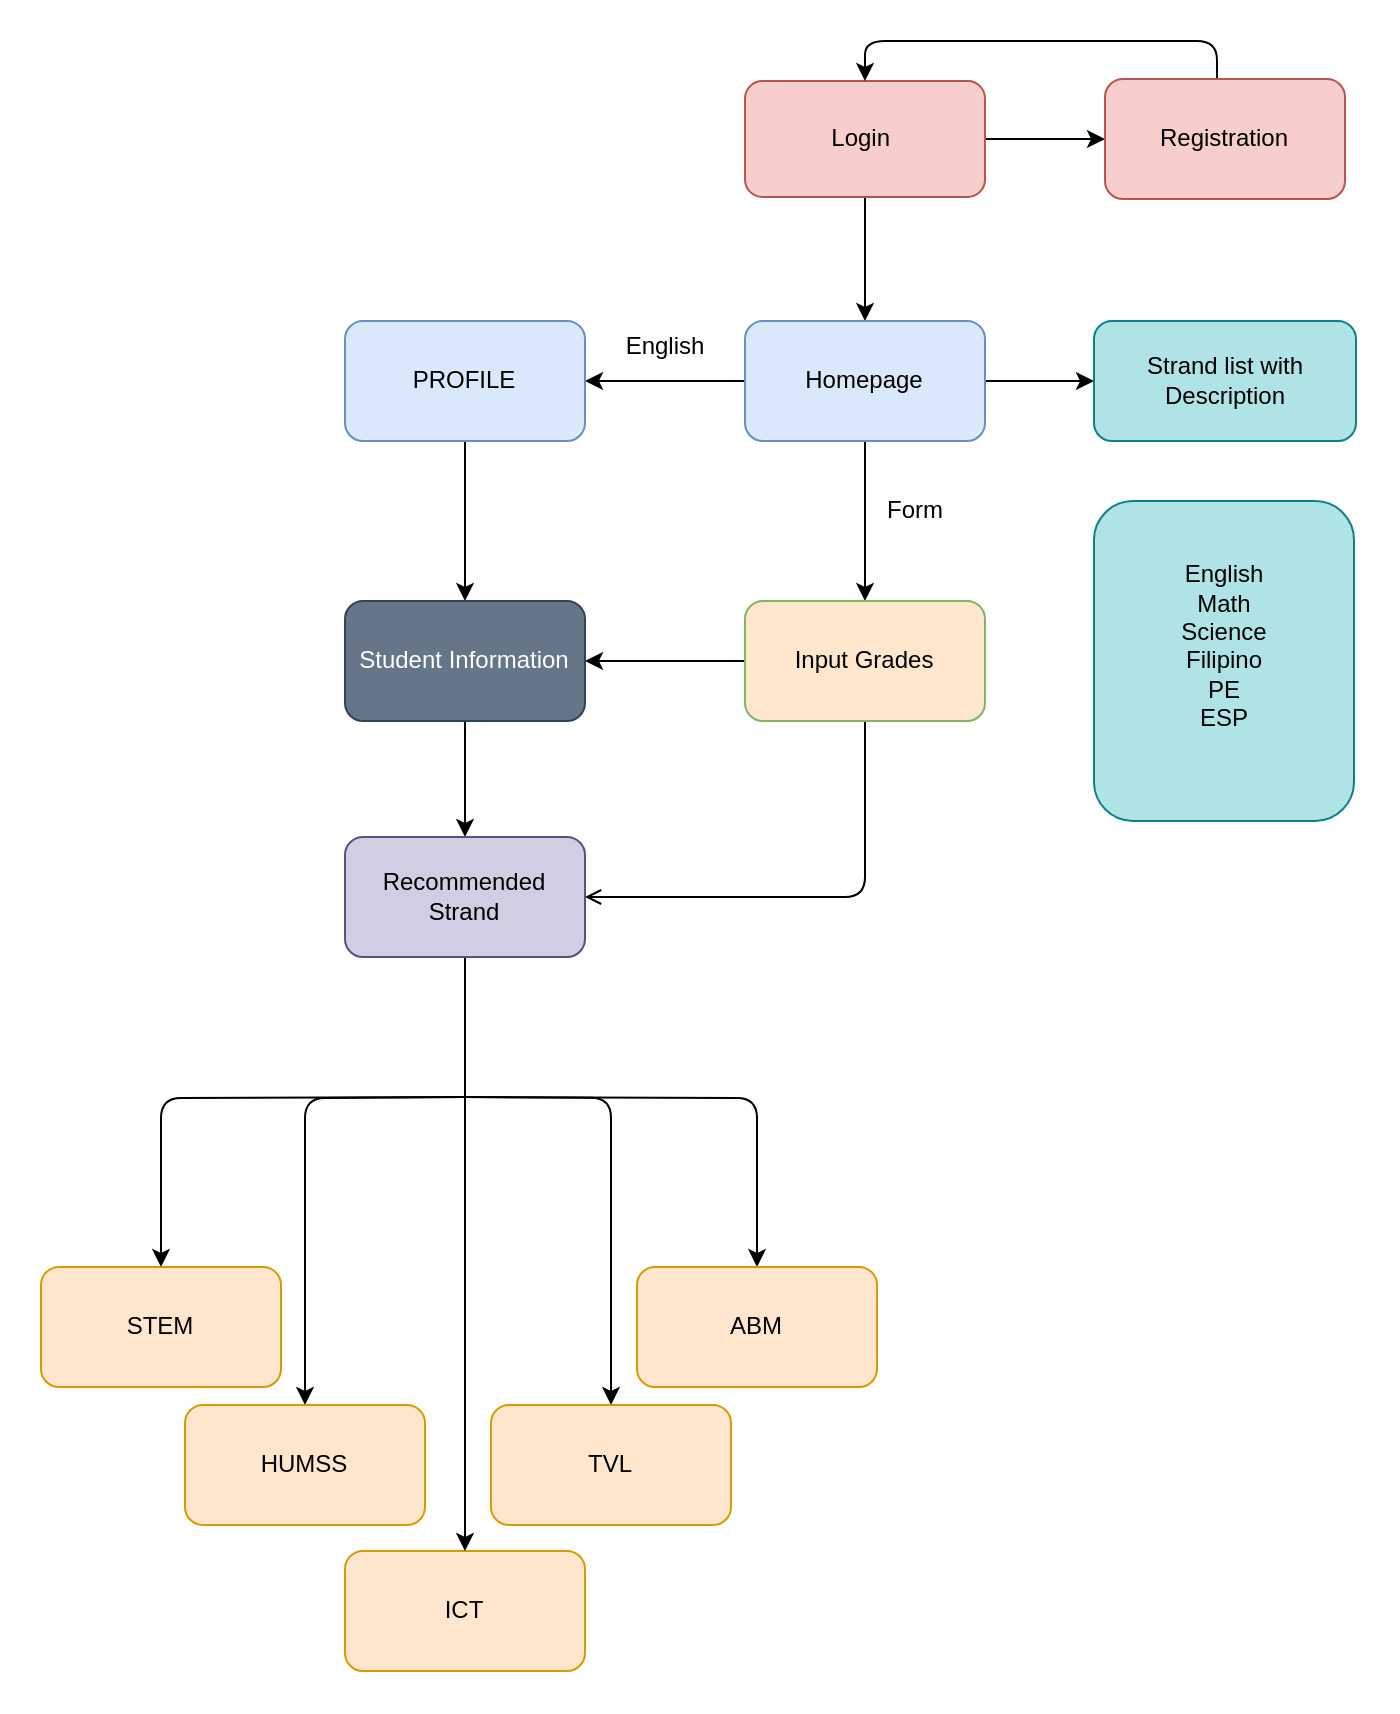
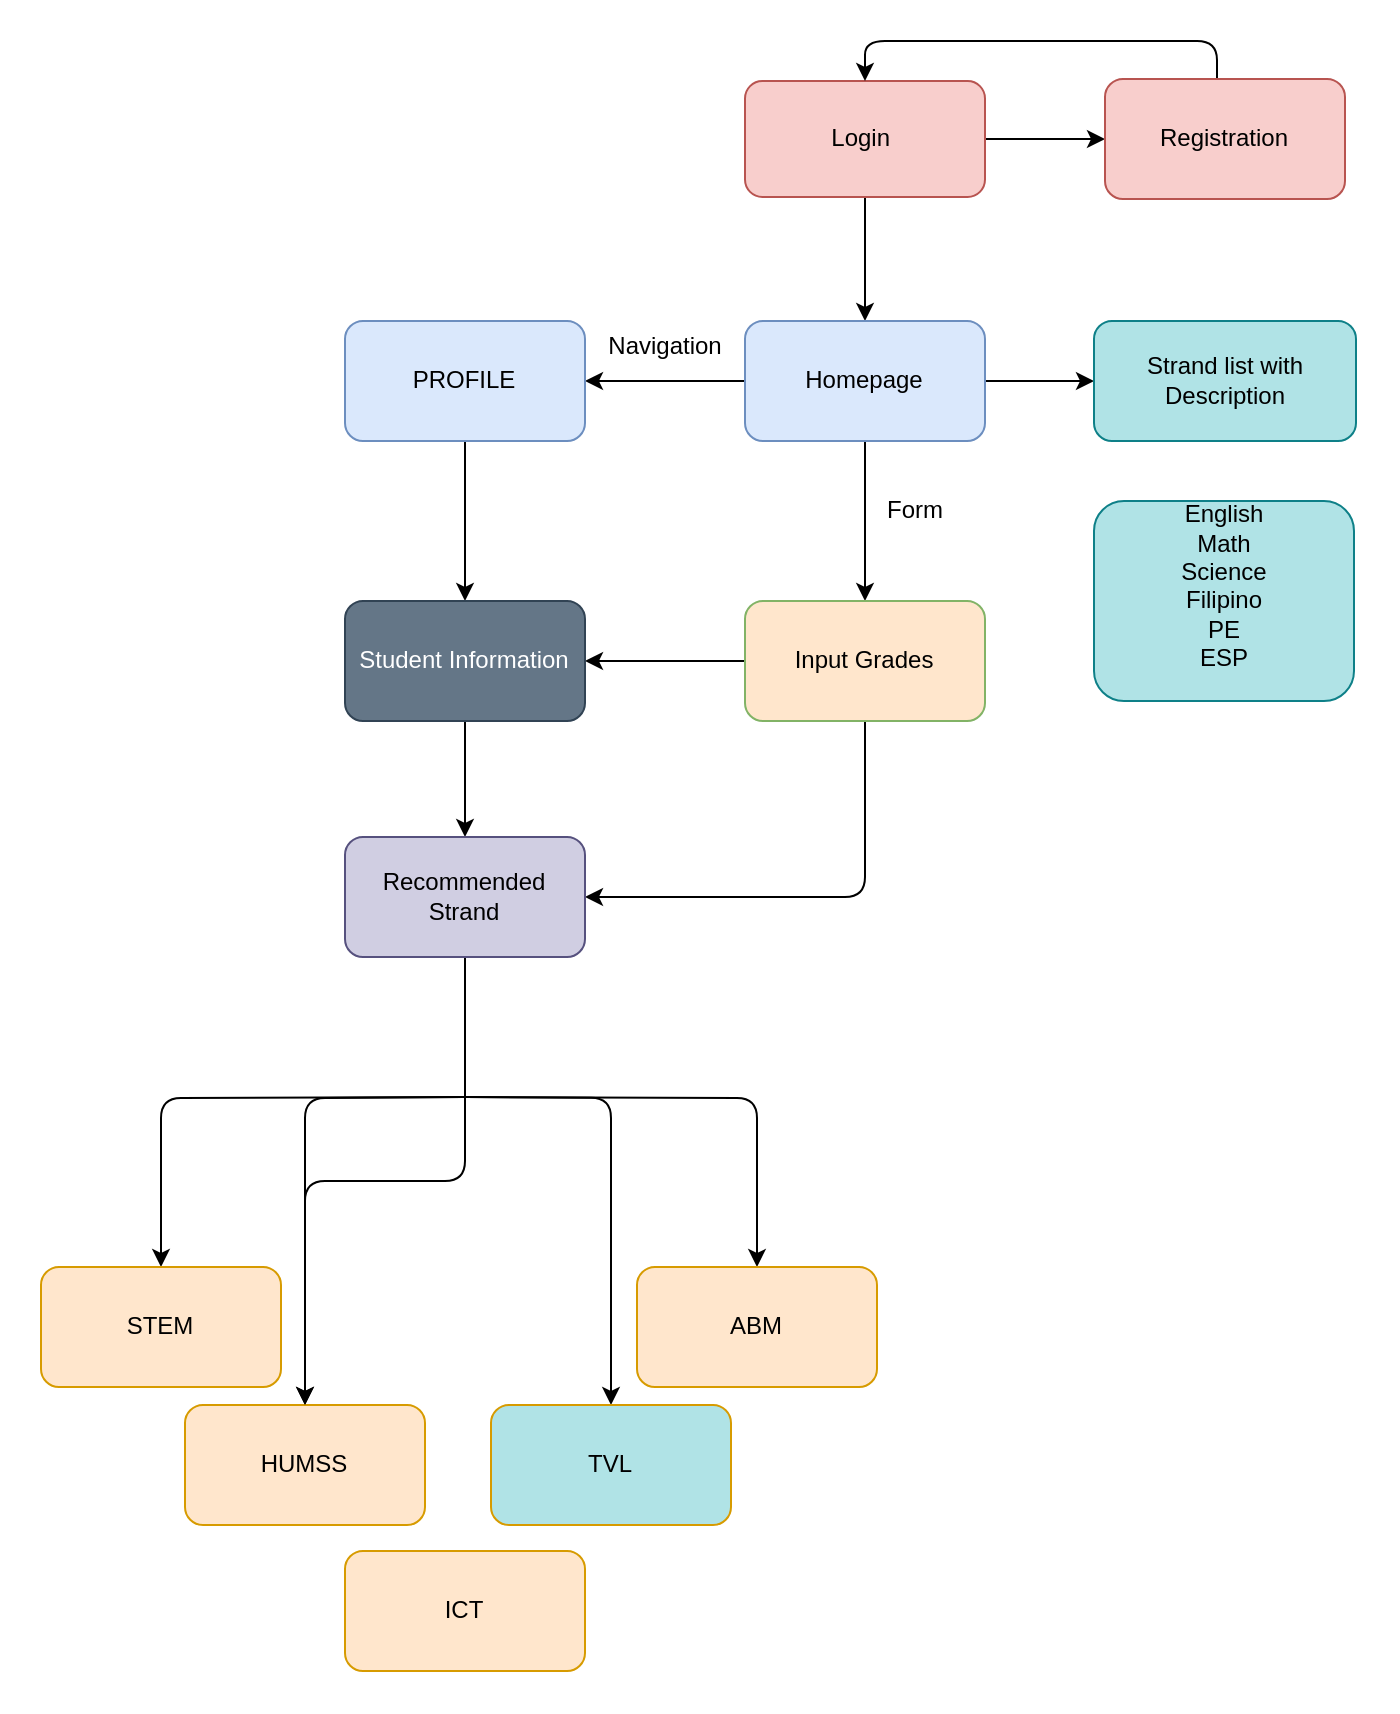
- <mxCell id="31" value="English" style="text;html=1;align=center;verticalAlign=middle;resizable=0;points=[];autosize=1;strokeColor=none;fillColor=none;rounded=1;" parent="1" vertex="1"><mxGeometry x="292" y="158" width="80" height="30" as="geometry" /></mxCell>
+ <mxCell id="31" value="Navigation" style="text;html=1;align=center;verticalAlign=middle;resizable=0;points=[];autosize=1;strokeColor=none;fillColor=none;rounded=1;" parent="1" vertex="1"><mxGeometry x="292" y="158" width="80" height="30" as="geometry" /></mxCell>
- <mxCell id="14" value="&lt;div&gt;&lt;span style=&quot;background-color: initial;&quot;&gt;English&lt;/span&gt;&lt;br&gt;&lt;/div&gt;&lt;div&gt;Math&lt;/div&gt;&lt;div&gt;Science&lt;/div&gt;&lt;div&gt;Filipino&lt;/div&gt;&lt;div&gt;PE&lt;/div&gt;&lt;div&gt;ESP&lt;/div&gt;&lt;div&gt;&lt;br&gt;&lt;/div&gt;" style="whiteSpace=wrap;html=1;rounded=1;fillColor=#b0e3e6;strokeColor=#0e8088;" parent="1" vertex="1"><mxGeometry x="546.5" y="250" width="130" height="160" as="geometry" /></mxCell>
+ <mxCell id="14" value="&lt;div&gt;&lt;span style=&quot;background-color: initial;&quot;&gt;English&lt;/span&gt;&lt;br&gt;&lt;/div&gt;&lt;div&gt;Math&lt;/div&gt;&lt;div&gt;Science&lt;/div&gt;&lt;div&gt;Filipino&lt;/div&gt;&lt;div&gt;PE&lt;/div&gt;&lt;div&gt;ESP&lt;/div&gt;&lt;div&gt;&lt;br&gt;&lt;/div&gt;" style="whiteSpace=wrap;html=1;rounded=1;fillColor=#b0e3e6;strokeColor=#0e8088;" parent="1" vertex="1"><mxGeometry x="546.5" y="250" width="130" height="100" as="geometry" /></mxCell>
- <mxCell id="12" style="edgeStyle=orthogonalEdgeStyle;rounded=1;orthogonalLoop=1;jettySize=auto;html=1;entryX=1;entryY=0.5;entryDx=0;entryDy=0;endArrow=open;" parent="1" source="13" target="29" edge="1"><mxGeometry relative="1" as="geometry"><Array as="points"><mxPoint x="432" y="448" /></Array></mxGeometry></mxCell>
+ <mxCell id="12" style="edgeStyle=orthogonalEdgeStyle;rounded=1;orthogonalLoop=1;jettySize=auto;html=1;entryX=1;entryY=0.5;entryDx=0;entryDy=0;" parent="1" source="13" target="29" edge="1"><mxGeometry relative="1" as="geometry"><Array as="points"><mxPoint x="432" y="448" /></Array></mxGeometry></mxCell>
- <mxCell id="28" style="edgeStyle=orthogonalEdgeStyle;rounded=1;orthogonalLoop=1;jettySize=auto;html=1;" parent="1" source="29" target="23" edge="1"><mxGeometry relative="1" as="geometry" /></mxCell>
+ <mxCell id="28" style="edgeStyle=orthogonalEdgeStyle;rounded=1;orthogonalLoop=1;jettySize=auto;html=1;" parent="1" source="29" target="21" edge="1"><mxGeometry relative="1" as="geometry" /></mxCell>
- <mxCell id="22" value="TVL" style="whiteSpace=wrap;html=1;rounded=1;fillColor=#ffe6cc;strokeColor=#d79b00;" parent="1" vertex="1"><mxGeometry x="245" y="702" width="120" height="60" as="geometry" /></mxCell>
+ <mxCell id="22" value="TVL" style="whiteSpace=wrap;html=1;rounded=1;fillColor=#b0e3e6;strokeColor=#d79b00;" parent="1" vertex="1"><mxGeometry x="245" y="702" width="120" height="60" as="geometry" /></mxCell>
